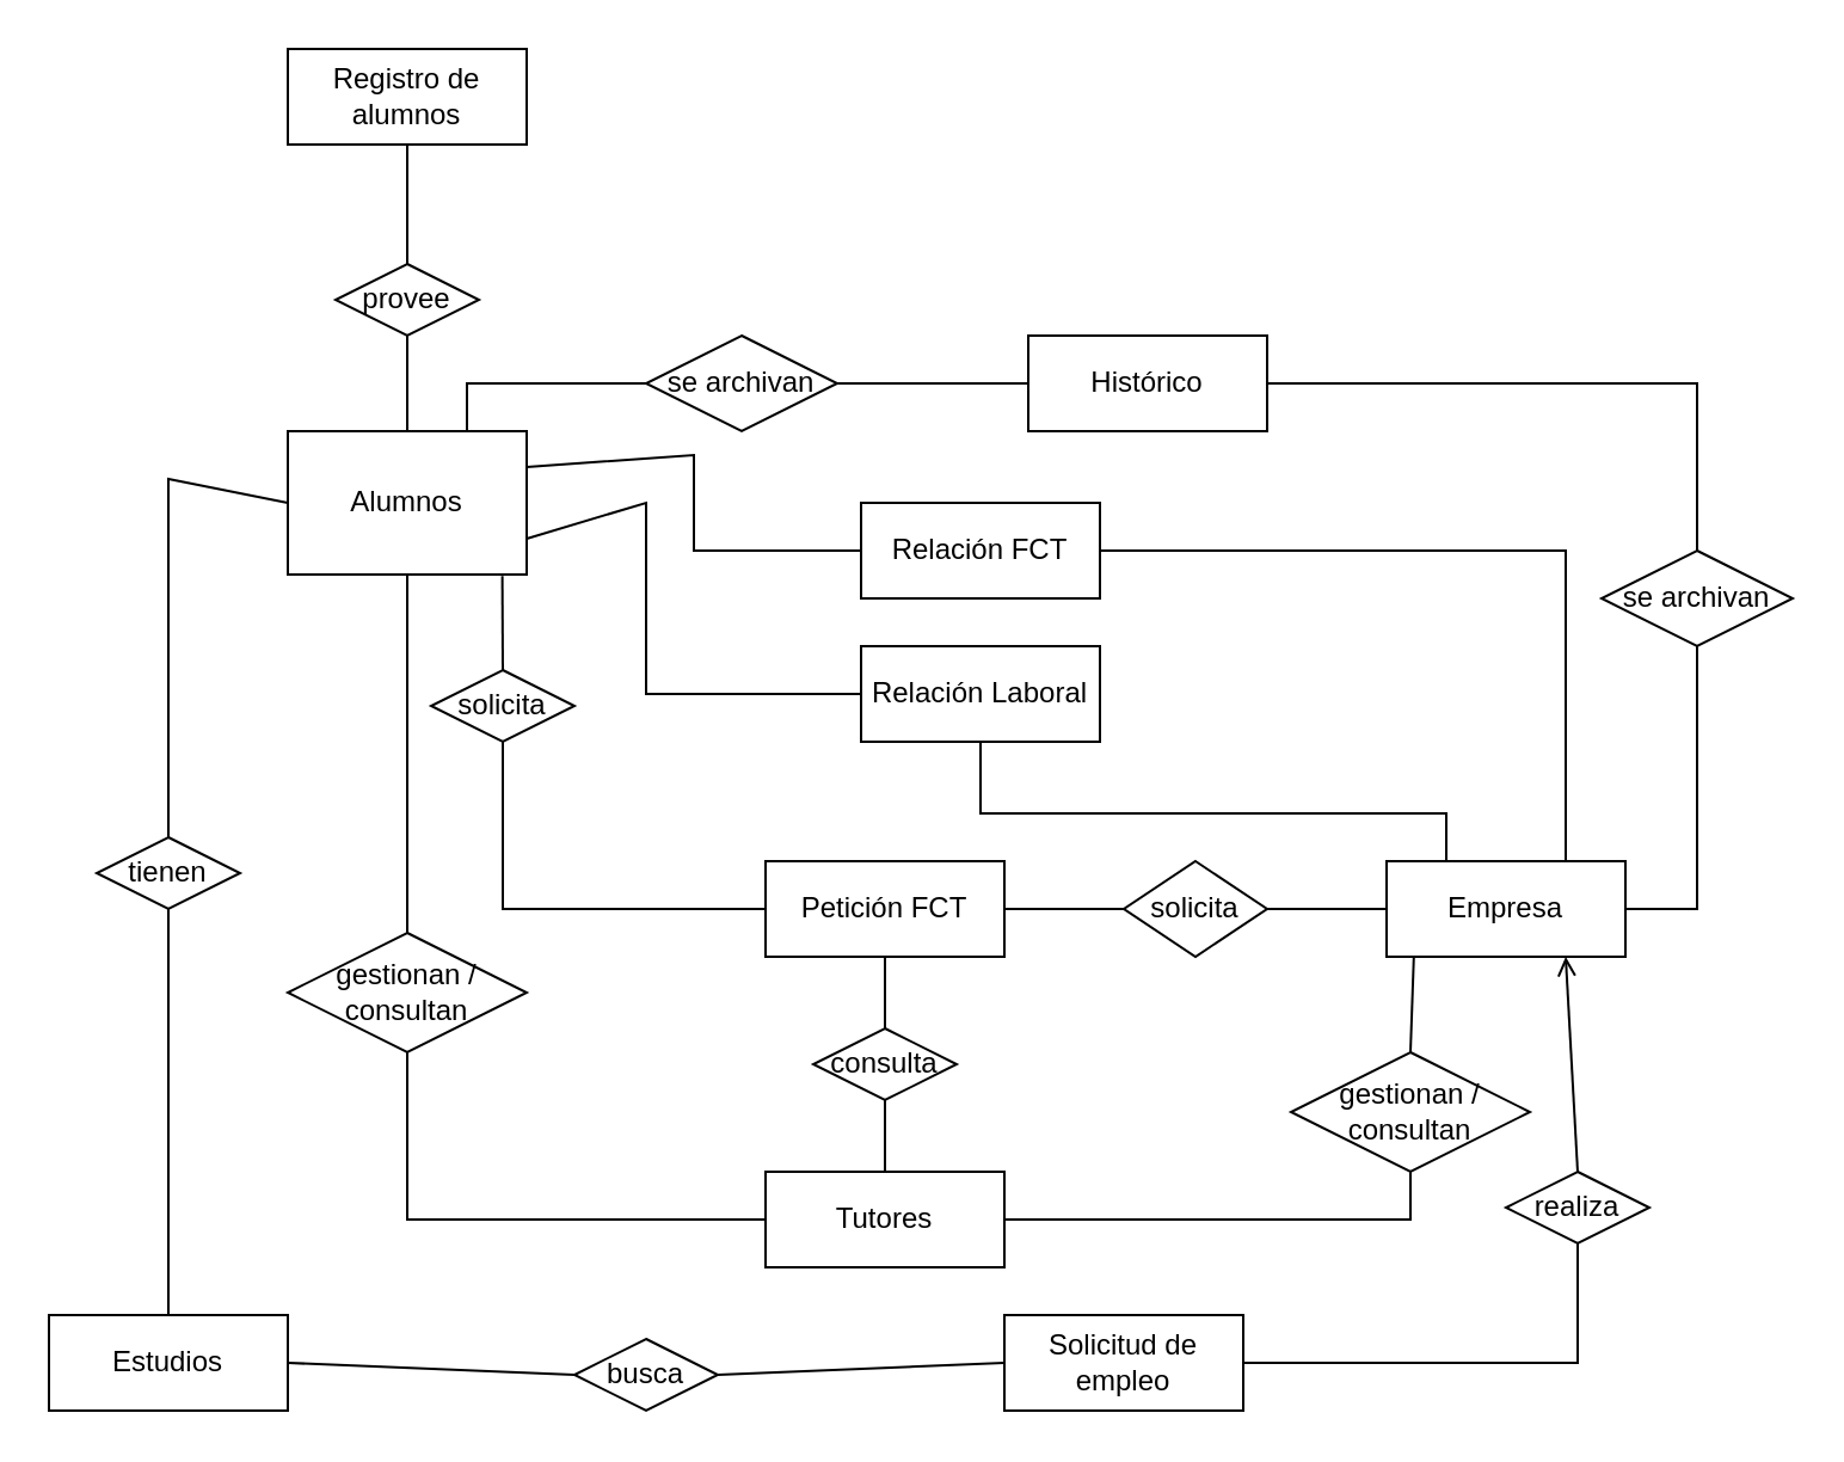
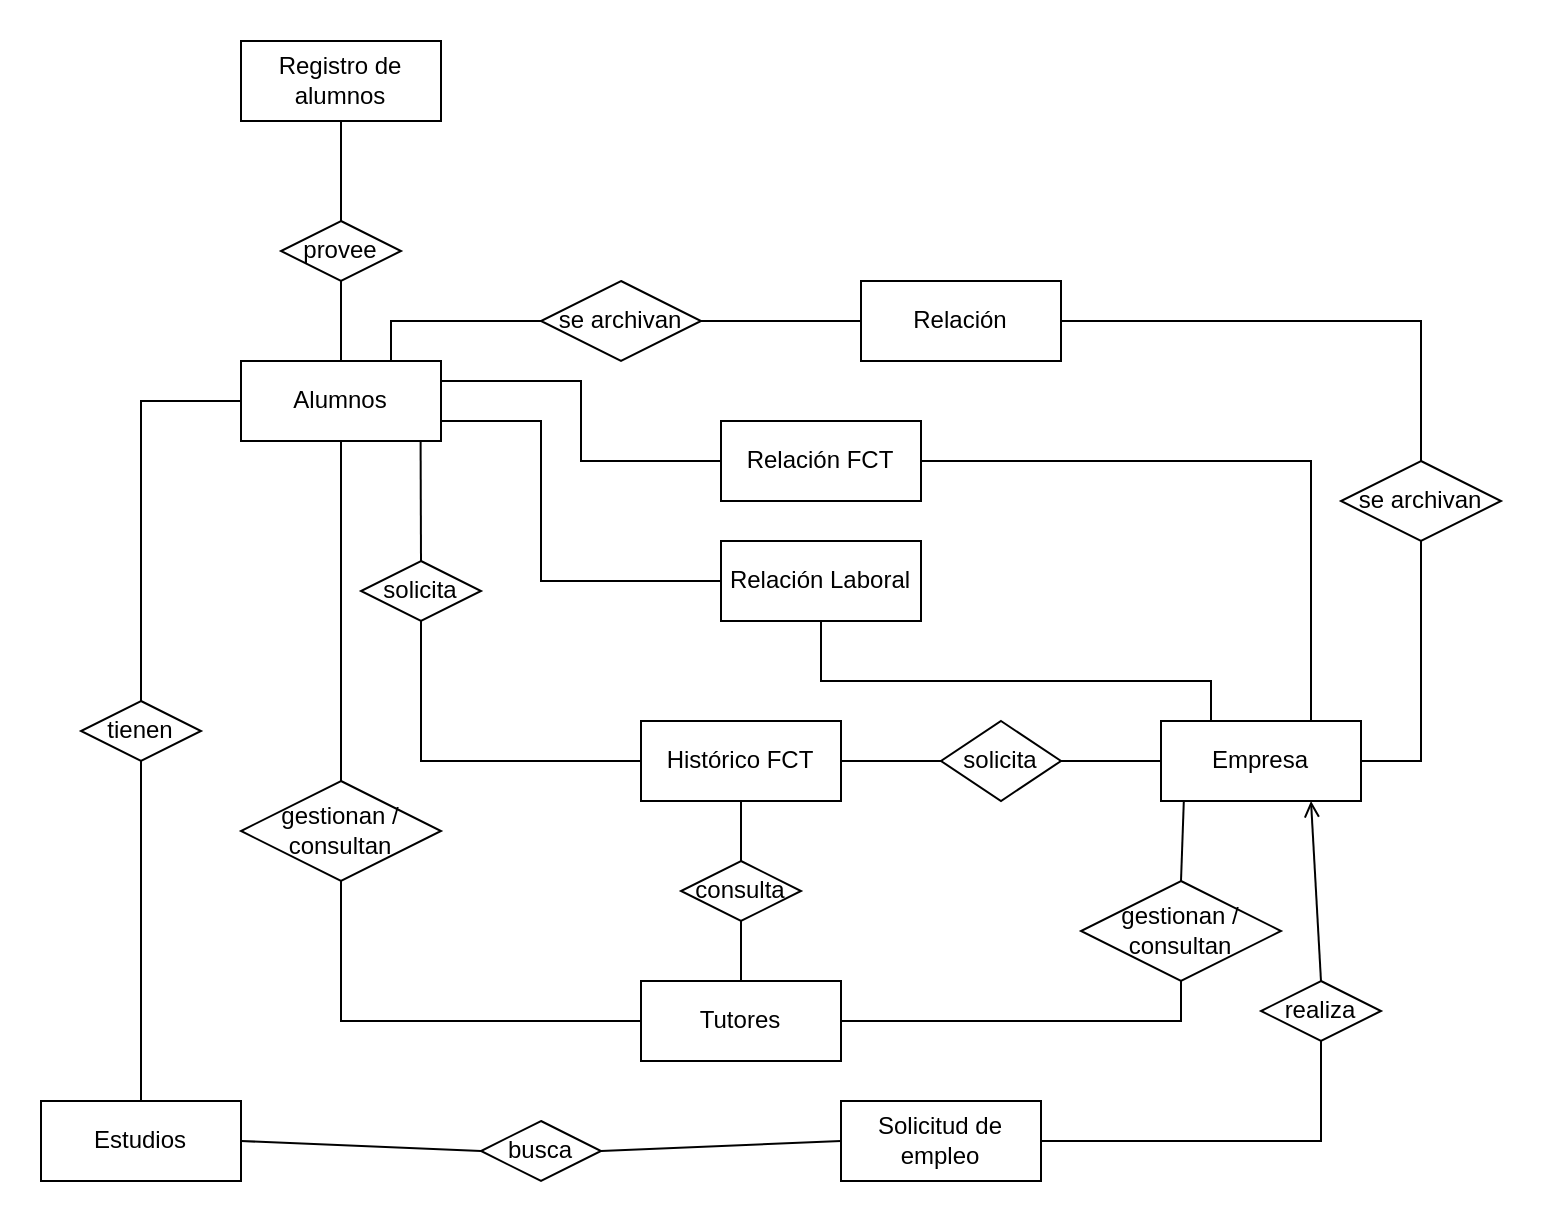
- <mxCell id="6" value="Histórico" style="whiteSpace=wrap;html=1;align=center;" parent="1" vertex="1"><mxGeometry x="430" y="140" width="100" height="40" as="geometry" /></mxCell>
+ <mxCell id="6" value="Relación" style="whiteSpace=wrap;html=1;align=center;" parent="1" vertex="1"><mxGeometry x="430" y="140" width="100" height="40" as="geometry" /></mxCell>
- <mxCell id="3" value="Alumnos" style="whiteSpace=wrap;html=1;align=center;" parent="1" vertex="1"><mxGeometry x="120" y="180" width="100" height="60" as="geometry" /></mxCell>
+ <mxCell id="3" value="Alumnos" style="whiteSpace=wrap;html=1;align=center;" parent="1" vertex="1"><mxGeometry x="120" y="180" width="100" height="40" as="geometry" /></mxCell>
- <mxCell id="18" value="Petición FCT" style="whiteSpace=wrap;html=1;align=center;" parent="1" vertex="1"><mxGeometry x="320" y="360" width="100" height="40" as="geometry" /></mxCell>
+ <mxCell id="18" value="Histórico FCT" style="whiteSpace=wrap;html=1;align=center;" parent="1" vertex="1"><mxGeometry x="320" y="360" width="100" height="40" as="geometry" /></mxCell>
